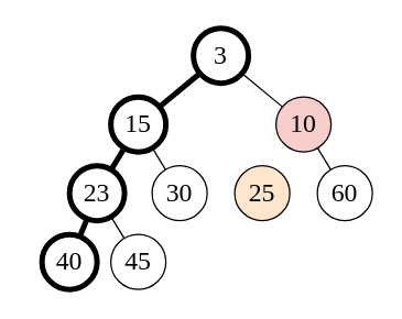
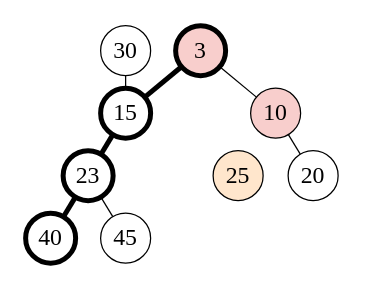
- <mxCell id="4" value="3" style="ellipse;whiteSpace=wrap;html=1;fontFamily=Times New Roman;fontSize=19;strokeWidth=4;" vertex="1" parent="1"><mxGeometry x="140" y="20" width="40" height="40" as="geometry" /></mxCell>
+ <mxCell id="4" value="3" style="ellipse;whiteSpace=wrap;html=1;fontFamily=Times New Roman;fontSize=19;strokeWidth=4;fillColor=#f8cecc;" vertex="1" parent="1"><mxGeometry x="140" y="20" width="40" height="40" as="geometry" /></mxCell>
- <mxCell id="12" value="30" style="ellipse;whiteSpace=wrap;html=1;fontFamily=Times New Roman;fontSize=19;" vertex="1" parent="1"><mxGeometry x="110" y="120" width="40" height="40" as="geometry" /></mxCell>
+ <mxCell id="12" value="30" style="ellipse;whiteSpace=wrap;html=1;fontFamily=Times New Roman;fontSize=19;" vertex="1" parent="1"><mxGeometry x="80" y="20" width="40" height="40" as="geometry" /></mxCell>
- <mxCell id="14" value="60" style="ellipse;whiteSpace=wrap;html=1;fontFamily=Times New Roman;fontSize=19;strokeWidth=1;" vertex="1" parent="1"><mxGeometry x="230" y="120" width="40" height="40" as="geometry" /></mxCell>
+ <mxCell id="14" value="20" style="ellipse;whiteSpace=wrap;html=1;fontFamily=Times New Roman;fontSize=19;strokeWidth=1;" vertex="1" parent="1"><mxGeometry x="230" y="120" width="40" height="40" as="geometry" /></mxCell>
- <mxCell id="16" value="40" style="ellipse;whiteSpace=wrap;html=1;fontFamily=Times New Roman;fontSize=19;strokeWidth=4;" vertex="1" parent="1"><mxGeometry x="30" y="170" width="40" height="40" as="geometry" /></mxCell>
+ <mxCell id="16" value="40" style="ellipse;whiteSpace=wrap;html=1;fontFamily=Times New Roman;fontSize=19;strokeWidth=4;" vertex="1" parent="1"><mxGeometry x="20" y="170" width="40" height="40" as="geometry" /></mxCell>
